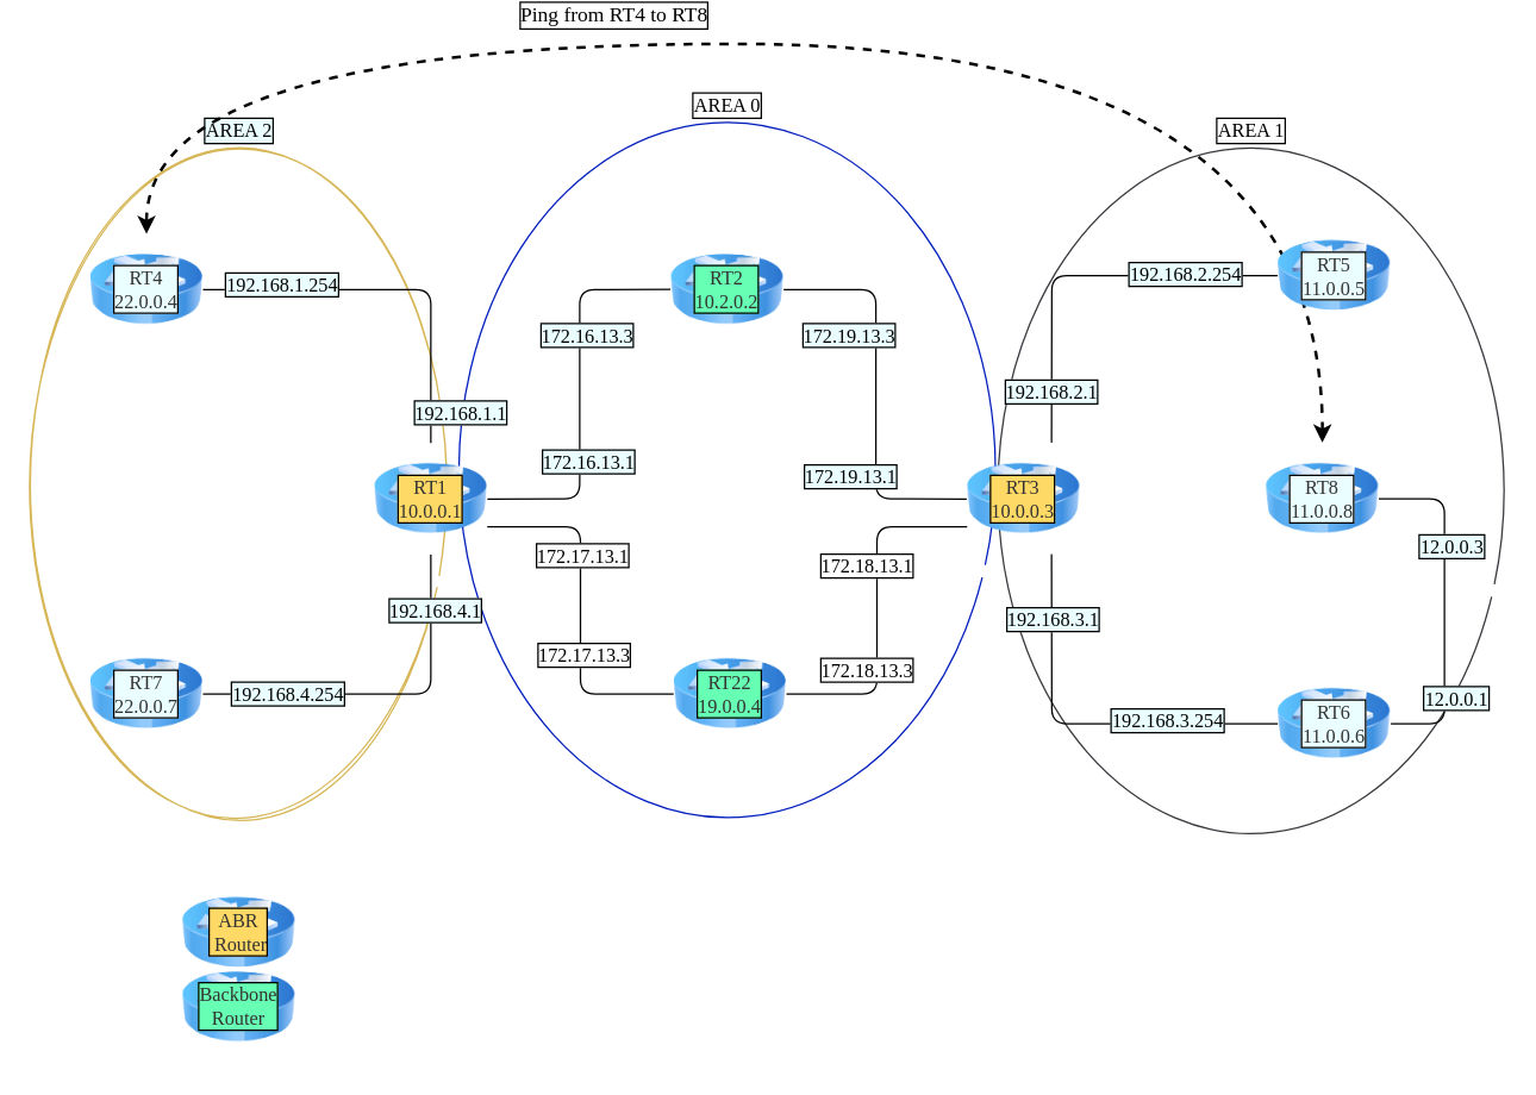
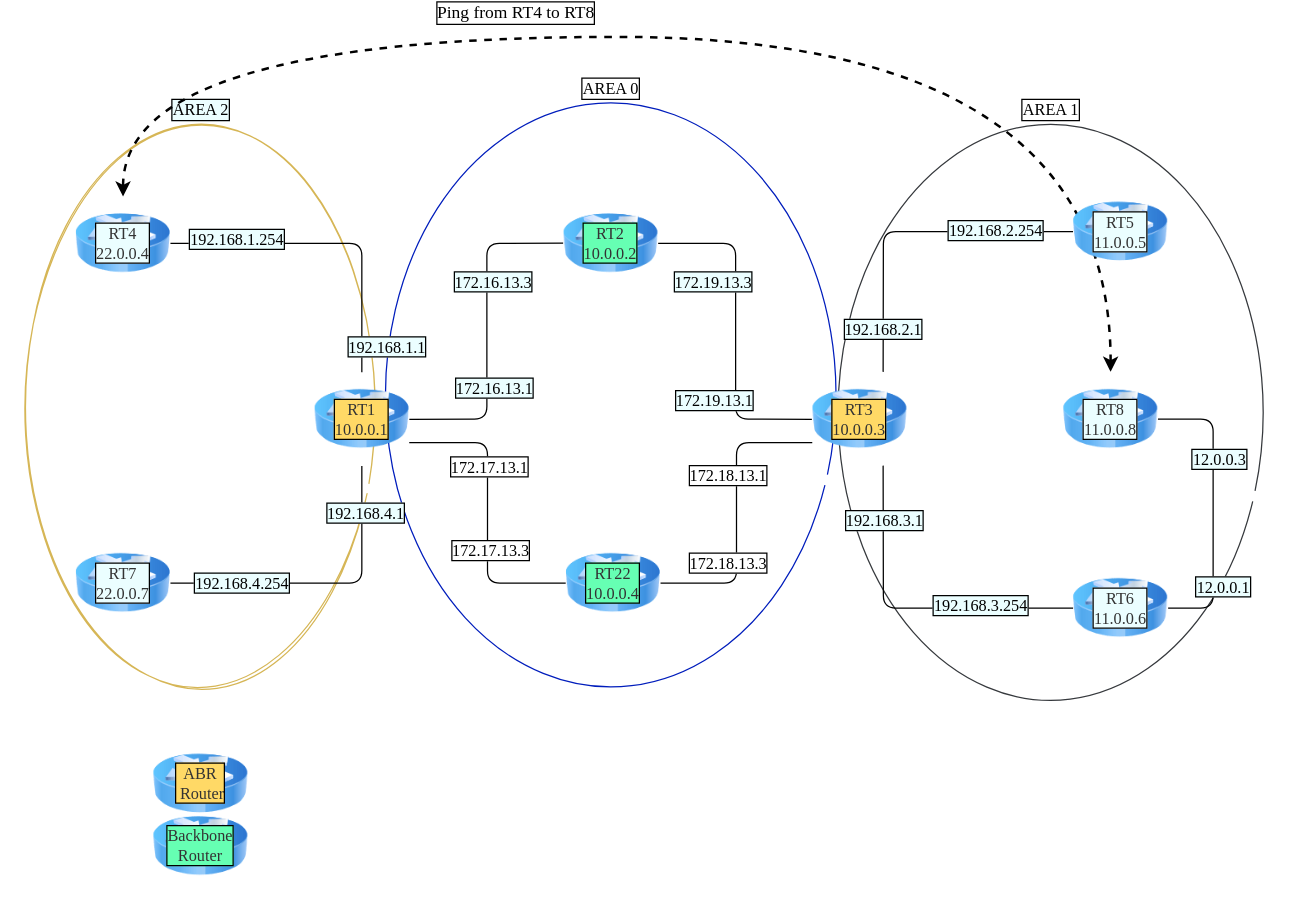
- <mxCell id="16" value="RT2&lt;br style=&quot;font-size: 13px;&quot;&gt;10.2.0.2" style="image;html=1;image=img/lib/clip_art/networking/Router_Icon_128x128.png;sketch=0;fillColor=#f5f5f5;fontColor=#333333;strokeColor=default;fontSize=13;fontFamily=Verdana;whiteSpace=wrap;spacing=0;strokeWidth=0;backgroundOutline=0;comic=0;enumerate=0;metaEdit=0;fixDash=1;snapToPoint=1;fontStyle=0;verticalAlign=middle;labelPosition=center;verticalLabelPosition=middle;align=center;labelBorderColor=default;labelBackgroundColor=#66FFB3;" parent="1" vertex="1"><mxGeometry x="450.172" y="147.756" width="75.862" height="74.961" as="geometry" /></mxCell>
+ <mxCell id="16" value="RT2&lt;br style=&quot;font-size: 13px;&quot;&gt;10.0.0.2" style="image;html=1;image=img/lib/clip_art/networking/Router_Icon_128x128.png;sketch=0;fillColor=#f5f5f5;fontColor=#333333;strokeColor=default;fontSize=13;fontFamily=Verdana;whiteSpace=wrap;spacing=0;strokeWidth=0;backgroundOutline=0;comic=0;enumerate=0;metaEdit=0;fixDash=1;snapToPoint=1;fontStyle=0;verticalAlign=middle;labelPosition=center;verticalLabelPosition=middle;align=center;labelBorderColor=default;labelBackgroundColor=#66FFB3;" parent="1" vertex="1"><mxGeometry x="450.172" y="147.756" width="75.862" height="74.961" as="geometry" /></mxCell>
- <mxCell id="42" value="RT22&lt;br style=&quot;font-size: 13px&quot;&gt;19.0.0.4" style="image;html=1;image=img/lib/clip_art/networking/Router_Icon_128x128.png;sketch=0;fillColor=#f5f5f5;fontColor=#333333;strokeColor=default;fontSize=13;fontFamily=Verdana;whiteSpace=wrap;spacing=0;strokeWidth=0;backgroundOutline=0;comic=0;enumerate=0;metaEdit=0;fixDash=1;snapToPoint=1;fontStyle=0;verticalAlign=middle;labelPosition=center;verticalLabelPosition=middle;align=center;labelBorderColor=default;labelBackgroundColor=#66FFB3;" parent="1" vertex="1"><mxGeometry x="452.072" y="419.486" width="75.862" height="74.961" as="geometry" /></mxCell>
+ <mxCell id="42" value="RT22&lt;br style=&quot;font-size: 13px&quot;&gt;10.0.0.4" style="image;html=1;image=img/lib/clip_art/networking/Router_Icon_128x128.png;sketch=0;fillColor=#f5f5f5;fontColor=#333333;strokeColor=default;fontSize=13;fontFamily=Verdana;whiteSpace=wrap;spacing=0;strokeWidth=0;backgroundOutline=0;comic=0;enumerate=0;metaEdit=0;fixDash=1;snapToPoint=1;fontStyle=0;verticalAlign=middle;labelPosition=center;verticalLabelPosition=middle;align=center;labelBorderColor=default;labelBackgroundColor=#66FFB3;" parent="1" vertex="1"><mxGeometry x="452.072" y="419.486" width="75.862" height="74.961" as="geometry" /></mxCell>
